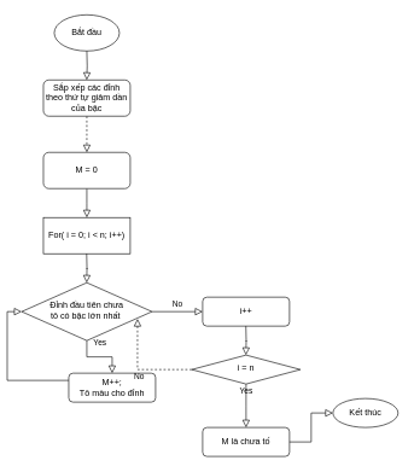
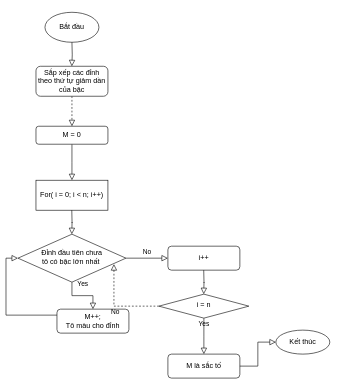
- <mxCell id="7" value="M = 0" style="rounded=1;whiteSpace=wrap;html=1;fontSize=12;glass=0;strokeWidth=1;shadow=0;" parent="1" vertex="1"><mxGeometry x="50" y="210" width="120" height="50" as="geometry" /></mxCell>
+ <mxCell id="7" value="M = 0" style="rounded=1;whiteSpace=wrap;html=1;fontSize=12;glass=0;strokeWidth=1;shadow=0;" parent="1" vertex="1"><mxGeometry x="50" y="210" width="120" height="30" as="geometry" /></mxCell>
- <mxCell id="20" value="M là chưa tố" style="rounded=1;whiteSpace=wrap;html=1;fontSize=12;glass=0;strokeWidth=1;shadow=0;" parent="1" vertex="1"><mxGeometry x="270" y="590" width="120" height="40" as="geometry" /></mxCell>
+ <mxCell id="20" value="M là sắc tố" style="rounded=1;whiteSpace=wrap;html=1;fontSize=12;glass=0;strokeWidth=1;shadow=0;" parent="1" vertex="1"><mxGeometry x="270" y="590" width="120" height="40" as="geometry" /></mxCell>
